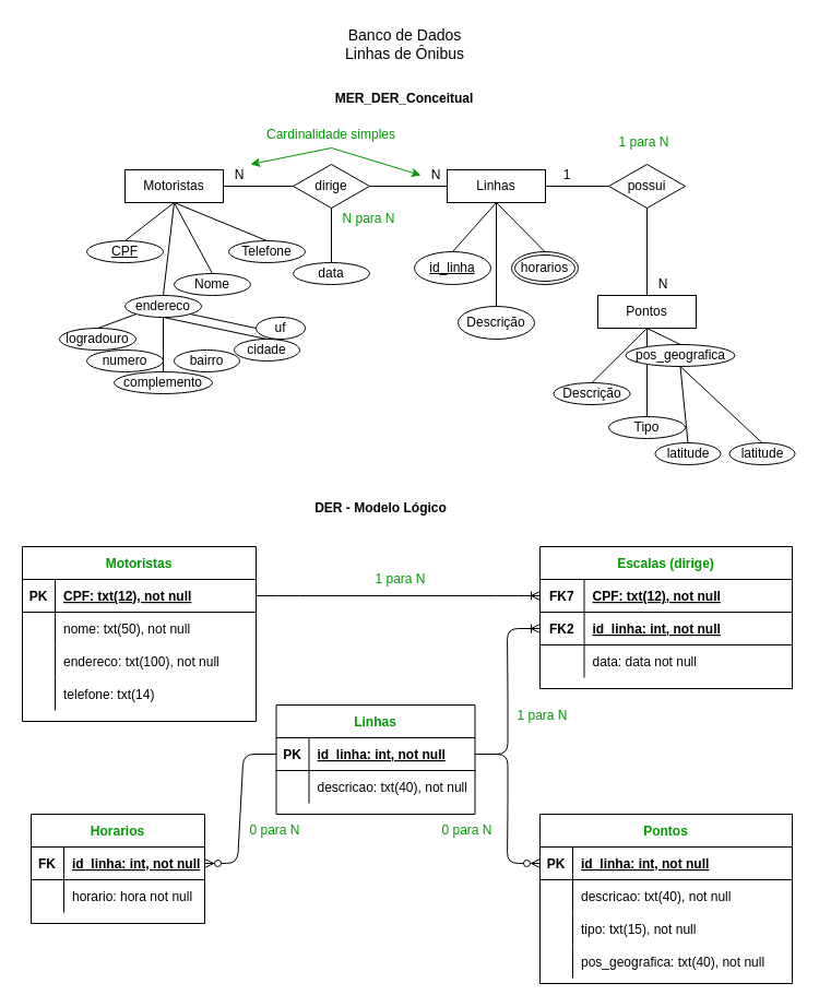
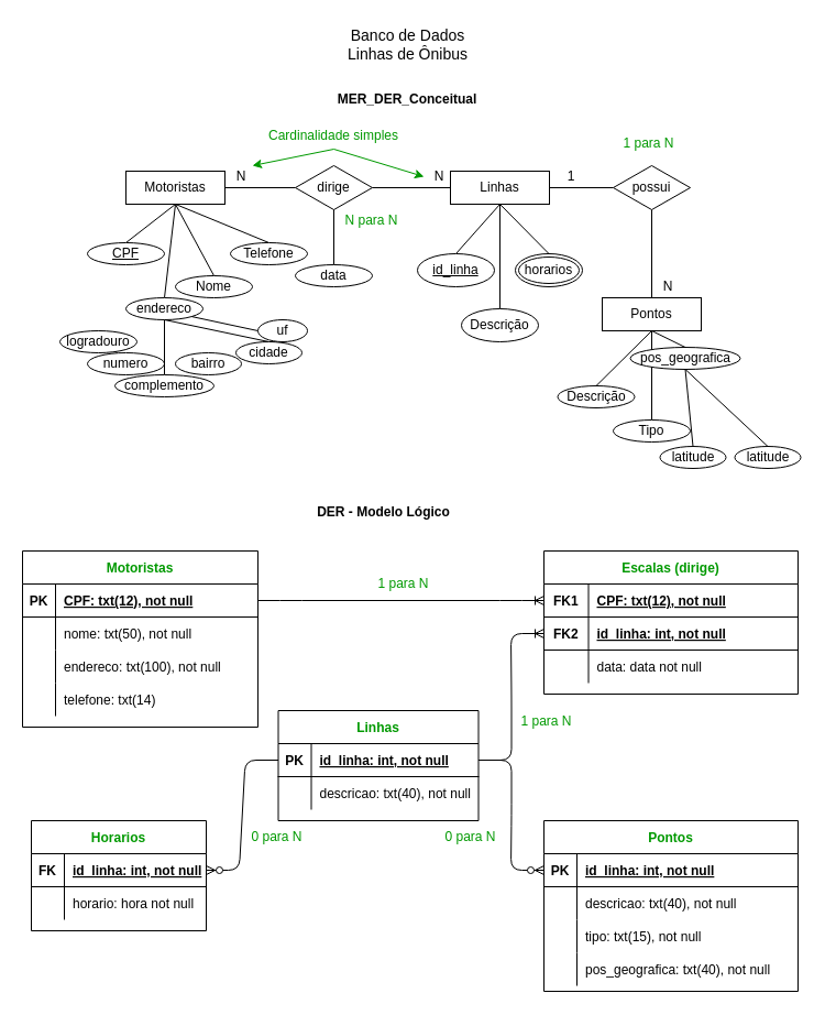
- <mxCell id="37" style="edgeStyle=none;rounded=0;orthogonalLoop=1;jettySize=auto;html=1;exitX=0.5;exitY=0;exitDx=0;exitDy=0;entryX=0;entryY=1;entryDx=0;entryDy=0;fontSize=14;endArrow=none;endFill=0;" edge="1" parent="1" source="38" target="36"><mxGeometry relative="1" as="geometry" /></mxCell>
+ <mxCell id="37" style="edgeStyle=none;rounded=0;orthogonalLoop=1;jettySize=auto;html=1;exitX=0.5;exitY=0;exitDx=0;exitDy=0;fontSize=14;endArrow=none;endFill=0;" edge="1" parent="1" source="38" target="39"><mxGeometry relative="1" as="geometry" /></mxCell>
- <mxCell id="66" value="FK7" style="shape=partialRectangle;connectable=0;fillColor=none;top=0;left=0;bottom=0;right=0;fontStyle=1;overflow=hidden;" vertex="1" parent="65"><mxGeometry width="40.5" height="30" as="geometry" /></mxCell>
+ <mxCell id="66" value="FK1" style="shape=partialRectangle;connectable=0;fillColor=none;top=0;left=0;bottom=0;right=0;fontStyle=1;overflow=hidden;" vertex="1" parent="65"><mxGeometry width="40.5" height="30" as="geometry" /></mxCell>
